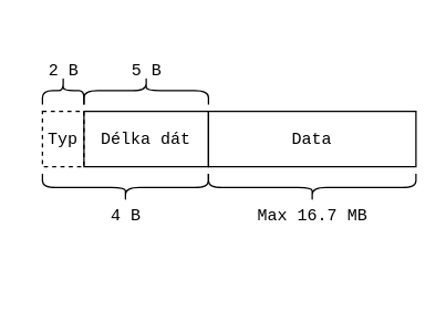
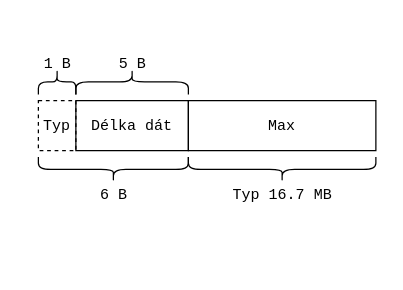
- <mxCell id="8" value="&lt;font face=&quot;Courier New&quot;&gt;2 B&lt;/font&gt;" style="text;html=1;align=center;verticalAlign=middle;resizable=0;points=[];autosize=1;strokeColor=none;fillColor=none;" vertex="1" parent="1"><mxGeometry x="20" y="35" width="50" height="30" as="geometry" /></mxCell>
+ <mxCell id="8" value="&lt;font face=&quot;Courier New&quot;&gt;1 B&lt;/font&gt;" style="text;html=1;align=center;verticalAlign=middle;resizable=0;points=[];autosize=1;strokeColor=none;fillColor=none;" vertex="1" parent="1"><mxGeometry x="20" y="35" width="50" height="30" as="geometry" /></mxCell>
- <mxCell id="10" value="&lt;font face=&quot;Courier New&quot;&gt;Data&lt;/font&gt;" style="rounded=0;whiteSpace=wrap;html=1;fillColor=none;" vertex="1" parent="1"><mxGeometry x="150" y="80" width="150" height="40" as="geometry" /></mxCell>
+ <mxCell id="10" value="&lt;font face=&quot;Courier New&quot;&gt;Max&lt;/font&gt;" style="rounded=0;whiteSpace=wrap;html=1;fillColor=none;" vertex="1" parent="1"><mxGeometry x="150" y="80" width="150" height="40" as="geometry" /></mxCell>
- <mxCell id="5" value="&lt;font face=&quot;Courier New&quot;&gt;4 B&lt;/font&gt;" style="text;html=1;align=center;verticalAlign=middle;resizable=0;points=[];autosize=1;strokeColor=none;fillColor=none;" vertex="1" parent="1"><mxGeometry x="65" y="140" width="50" height="30" as="geometry" /></mxCell>
+ <mxCell id="5" value="&lt;font face=&quot;Courier New&quot;&gt;6 B&lt;/font&gt;" style="text;html=1;align=center;verticalAlign=middle;resizable=0;points=[];autosize=1;strokeColor=none;fillColor=none;" vertex="1" parent="1"><mxGeometry x="65" y="140" width="50" height="30" as="geometry" /></mxCell>
- <mxCell id="12" value="&lt;font face=&quot;Courier New&quot;&gt;Max 16.7 MB&lt;/font&gt;" style="text;html=1;align=center;verticalAlign=middle;resizable=0;points=[];autosize=1;strokeColor=none;fillColor=none;" vertex="1" parent="1"><mxGeometry x="175" y="140" width="100" height="30" as="geometry" /></mxCell>
+ <mxCell id="12" value="&lt;font face=&quot;Courier New&quot;&gt;Typ 16.7 MB&lt;/font&gt;" style="text;html=1;align=center;verticalAlign=middle;resizable=0;points=[];autosize=1;strokeColor=none;fillColor=none;" vertex="1" parent="1"><mxGeometry x="175" y="140" width="100" height="30" as="geometry" /></mxCell>
